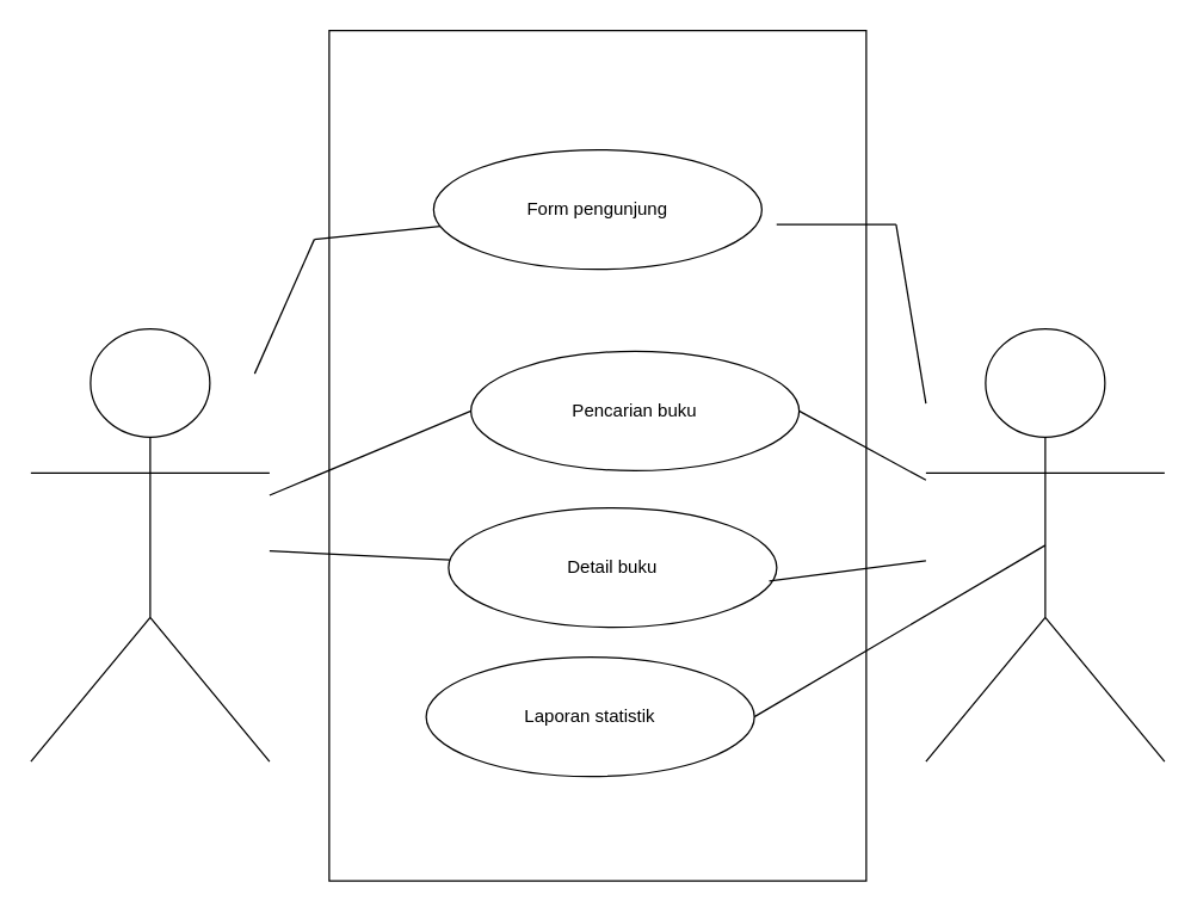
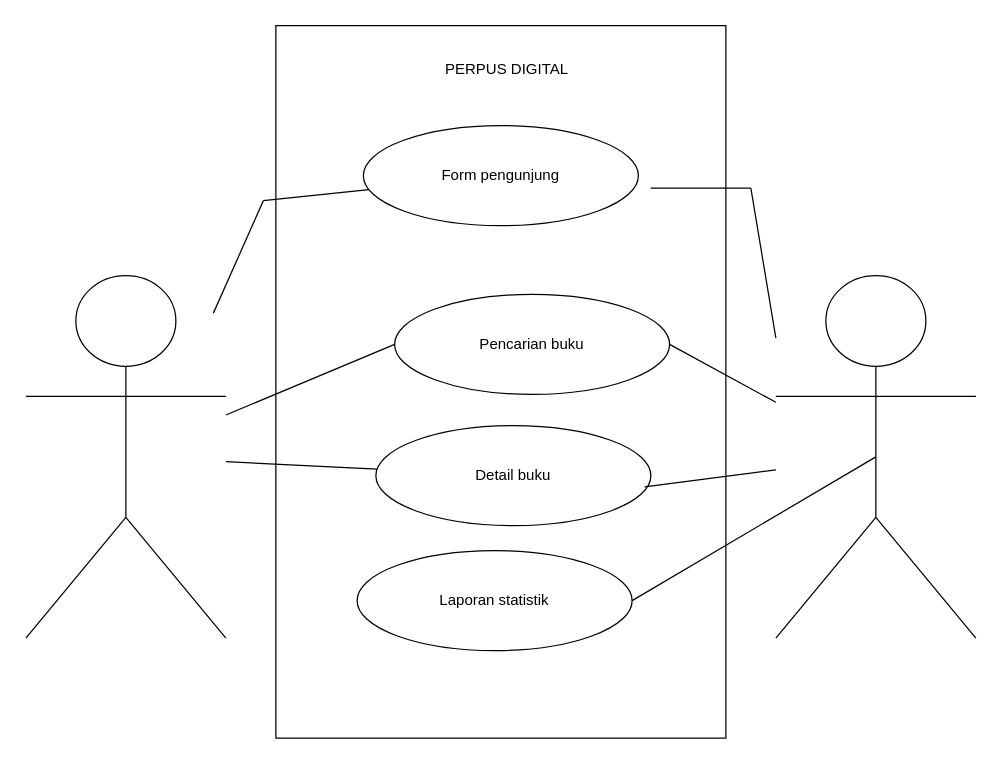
+ <mxCell id="5" value="PERPUS DIGITAL" style="text;html=1;strokeColor=none;fillColor=none;align=center;verticalAlign=middle;whiteSpace=wrap;rounded=0;" vertex="1" parent="1"><mxGeometry x="330" y="40" width="150" height="30" as="geometry" /></mxCell>
